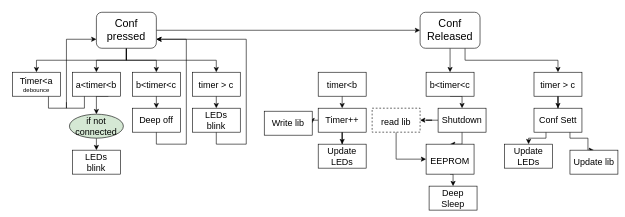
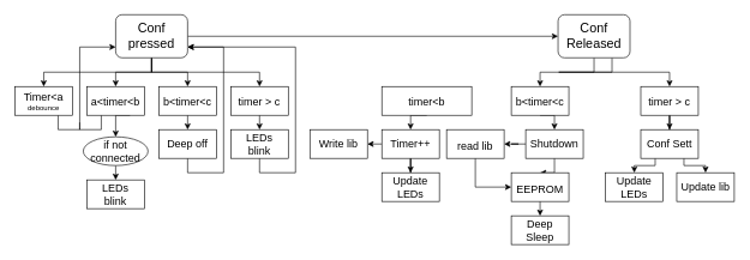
- <mxCell id="19" value="Conf Released" style="whiteSpace=wrap;html=1;rounded=1;fontSize=18;" vertex="1" parent="1"><mxGeometry x="700" y="20" width="100" height="60" as="geometry" /></mxCell>
+ <mxCell id="19" value="Conf Released" style="whiteSpace=wrap;html=1;rounded=1;fontSize=18;" vertex="1" parent="1"><mxGeometry x="775" y="20" width="100" height="60" as="geometry" /></mxCell>
- <mxCell id="31" value="&lt;font style=&quot;font-size: 15px&quot;&gt;timer&amp;lt;b&lt;/font&gt;" style="rounded=0;whiteSpace=wrap;html=1;fontSize=10;" vertex="1" parent="1"><mxGeometry x="530" y="120" width="80" height="40" as="geometry" /></mxCell>
+ <mxCell id="31" value="&lt;font style=&quot;font-size: 15px&quot;&gt;timer&amp;lt;b&lt;/font&gt;" style="rounded=0;whiteSpace=wrap;html=1;fontSize=10;" vertex="1" parent="1"><mxGeometry x="530" y="120" width="125" height="40" as="geometry" /></mxCell>
- <mxCell id="39" value="&lt;font style=&quot;font-size: 15px&quot;&gt;read lib&lt;/font&gt;" style="rounded=0;whiteSpace=wrap;html=1;fontSize=27;dashed=1;" vertex="1" parent="1"><mxGeometry x="620" y="180" width="80" height="40" as="geometry" /></mxCell>
+ <mxCell id="39" value="&lt;font style=&quot;font-size: 15px&quot;&gt;read lib&lt;/font&gt;" style="rounded=0;whiteSpace=wrap;html=1;fontSize=27;" vertex="1" parent="1"><mxGeometry x="620" y="180" width="80" height="40" as="geometry" /></mxCell>
- <mxCell id="43" value="&lt;span style=&quot;font-size: 15px&quot;&gt;Write lib&lt;/span&gt;" style="rounded=0;whiteSpace=wrap;html=1;fontSize=10;" vertex="1" parent="1"><mxGeometry x="440" y="185" width="80" height="40" as="geometry" /></mxCell>
+ <mxCell id="43" value="&lt;span style=&quot;font-size: 15px&quot;&gt;Write lib&lt;/span&gt;" style="rounded=0;whiteSpace=wrap;html=1;fontSize=10;" vertex="1" parent="1"><mxGeometry x="430" y="180" width="80" height="40" as="geometry" /></mxCell>
- <mxCell id="50" value="&lt;font style=&quot;font-size: 15px&quot;&gt;if not connected&lt;/font&gt;" style="ellipse;whiteSpace=wrap;html=1;fillColor=#d5e8d4;" vertex="1" parent="1"><mxGeometry x="115" y="190" width="90" height="40" as="geometry" /></mxCell>
+ <mxCell id="50" value="&lt;font style=&quot;font-size: 15px&quot;&gt;if not connected&lt;/font&gt;" style="ellipse;whiteSpace=wrap;html=1;" vertex="1" parent="1"><mxGeometry x="115" y="190" width="90" height="40" as="geometry" /></mxCell>
- <mxCell id="37" value="&lt;font style=&quot;font-size: 15px&quot;&gt;EEPROM&lt;/font&gt;" style="rounded=0;whiteSpace=wrap;html=1;fontSize=27;" vertex="1" parent="1"><mxGeometry x="710" y="240" width="80" height="50" as="geometry" /></mxCell>
+ <mxCell id="37" value="&lt;font style=&quot;font-size: 15px&quot;&gt;EEPROM&lt;/font&gt;" style="rounded=0;whiteSpace=wrap;html=1;fontSize=27;" vertex="1" parent="1"><mxGeometry x="710" y="240" width="80" height="40" as="geometry" /></mxCell>
- <mxCell id="23" value="Update lib" style="rounded=0;whiteSpace=wrap;html=1;fontSize=15;" vertex="1" parent="1"><mxGeometry x="950" y="250" width="80" height="40" as="geometry" /></mxCell>
+ <mxCell id="23" value="Update lib" style="rounded=0;whiteSpace=wrap;html=1;fontSize=15;" vertex="1" parent="1"><mxGeometry x="940" y="240" width="80" height="40" as="geometry" /></mxCell>
- <mxCell id="40" value="Deep Sleep" style="rounded=0;whiteSpace=wrap;html=1;fontSize=15;" vertex="1" parent="1"><mxGeometry x="715" y="310" width="80" height="40" as="geometry" /></mxCell>
+ <mxCell id="40" value="Deep Sleep" style="rounded=0;whiteSpace=wrap;html=1;fontSize=15;" vertex="1" parent="1"><mxGeometry x="710" y="300" width="80" height="40" as="geometry" /></mxCell>
